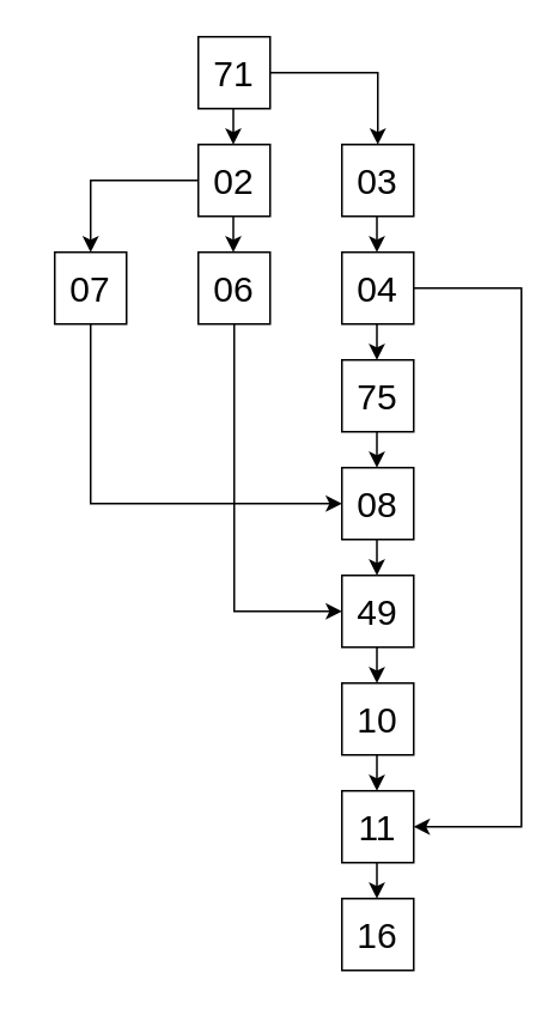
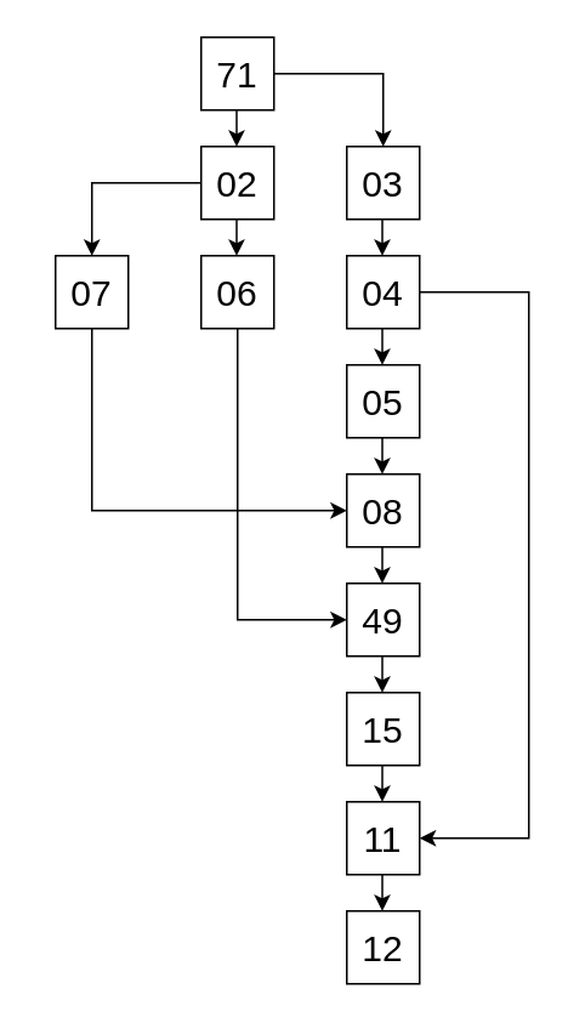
- <mxCell id="32" value="&lt;font style=&quot;font-size: 20px;&quot;&gt;75&lt;/font&gt;" style="text;html=1;strokeColor=none;fillColor=none;align=center;verticalAlign=middle;whiteSpace=wrap;rounded=0;" vertex="1" parent="1"><mxGeometry x="180" y="205" width="60" height="30" as="geometry" /></mxCell>
+ <mxCell id="32" value="&lt;font style=&quot;font-size: 20px;&quot;&gt;05&lt;/font&gt;" style="text;html=1;strokeColor=none;fillColor=none;align=center;verticalAlign=middle;whiteSpace=wrap;rounded=0;" vertex="1" parent="1"><mxGeometry x="180" y="205" width="60" height="30" as="geometry" /></mxCell>
- <mxCell id="35" value="&lt;font style=&quot;font-size: 20px;&quot;&gt;10&lt;/font&gt;" style="text;html=1;strokeColor=none;fillColor=none;align=center;verticalAlign=middle;whiteSpace=wrap;rounded=0;" vertex="1" parent="1"><mxGeometry x="180" y="385" width="60" height="30" as="geometry" /></mxCell>
+ <mxCell id="35" value="&lt;font style=&quot;font-size: 20px;&quot;&gt;15&lt;/font&gt;" style="text;html=1;strokeColor=none;fillColor=none;align=center;verticalAlign=middle;whiteSpace=wrap;rounded=0;" vertex="1" parent="1"><mxGeometry x="180" y="385" width="60" height="30" as="geometry" /></mxCell>
- <mxCell id="37" value="&lt;font style=&quot;font-size: 20px;&quot;&gt;16&lt;/font&gt;" style="text;html=1;strokeColor=none;fillColor=none;align=center;verticalAlign=middle;whiteSpace=wrap;rounded=0;" vertex="1" parent="1"><mxGeometry x="180" y="505" width="60" height="30" as="geometry" /></mxCell>
+ <mxCell id="37" value="&lt;font style=&quot;font-size: 20px;&quot;&gt;12&lt;/font&gt;" style="text;html=1;strokeColor=none;fillColor=none;align=center;verticalAlign=middle;whiteSpace=wrap;rounded=0;" vertex="1" parent="1"><mxGeometry x="180" y="505" width="60" height="30" as="geometry" /></mxCell>
